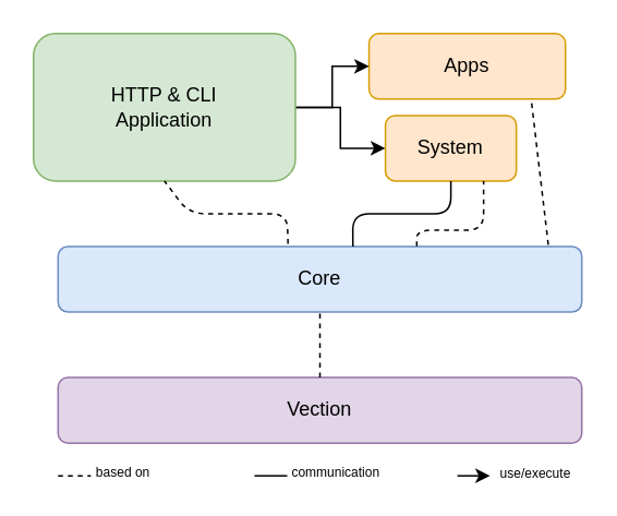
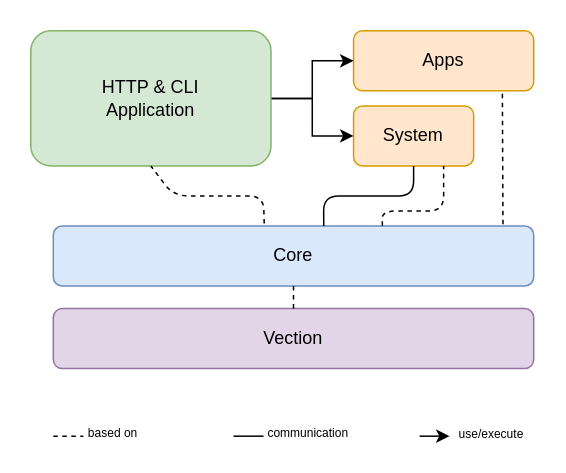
- <mxCell id="3" value="Apps" style="rounded=1;whiteSpace=wrap;html=1;fillColor=#ffe6cc;strokeColor=#d79b00;" vertex="1" parent="1"><mxGeometry x="225" y="20" width="120" height="40" as="geometry" /></mxCell>
+ <mxCell id="3" value="Apps" style="rounded=1;whiteSpace=wrap;html=1;fillColor=#ffe6cc;strokeColor=#d79b00;" vertex="1" parent="1"><mxGeometry x="235" y="20" width="120" height="40" as="geometry" /></mxCell>
- <mxCell id="5" value="Vection" style="rounded=1;whiteSpace=wrap;html=1;fillColor=#e1d5e7;strokeColor=#9673a6;" vertex="1" parent="1"><mxGeometry x="35" y="230" width="320" height="40" as="geometry" /></mxCell>
+ <mxCell id="5" value="Vection" style="rounded=1;whiteSpace=wrap;html=1;fillColor=#e1d5e7;strokeColor=#9673a6;" vertex="1" parent="1"><mxGeometry x="35" y="205" width="320" height="40" as="geometry" /></mxCell>
